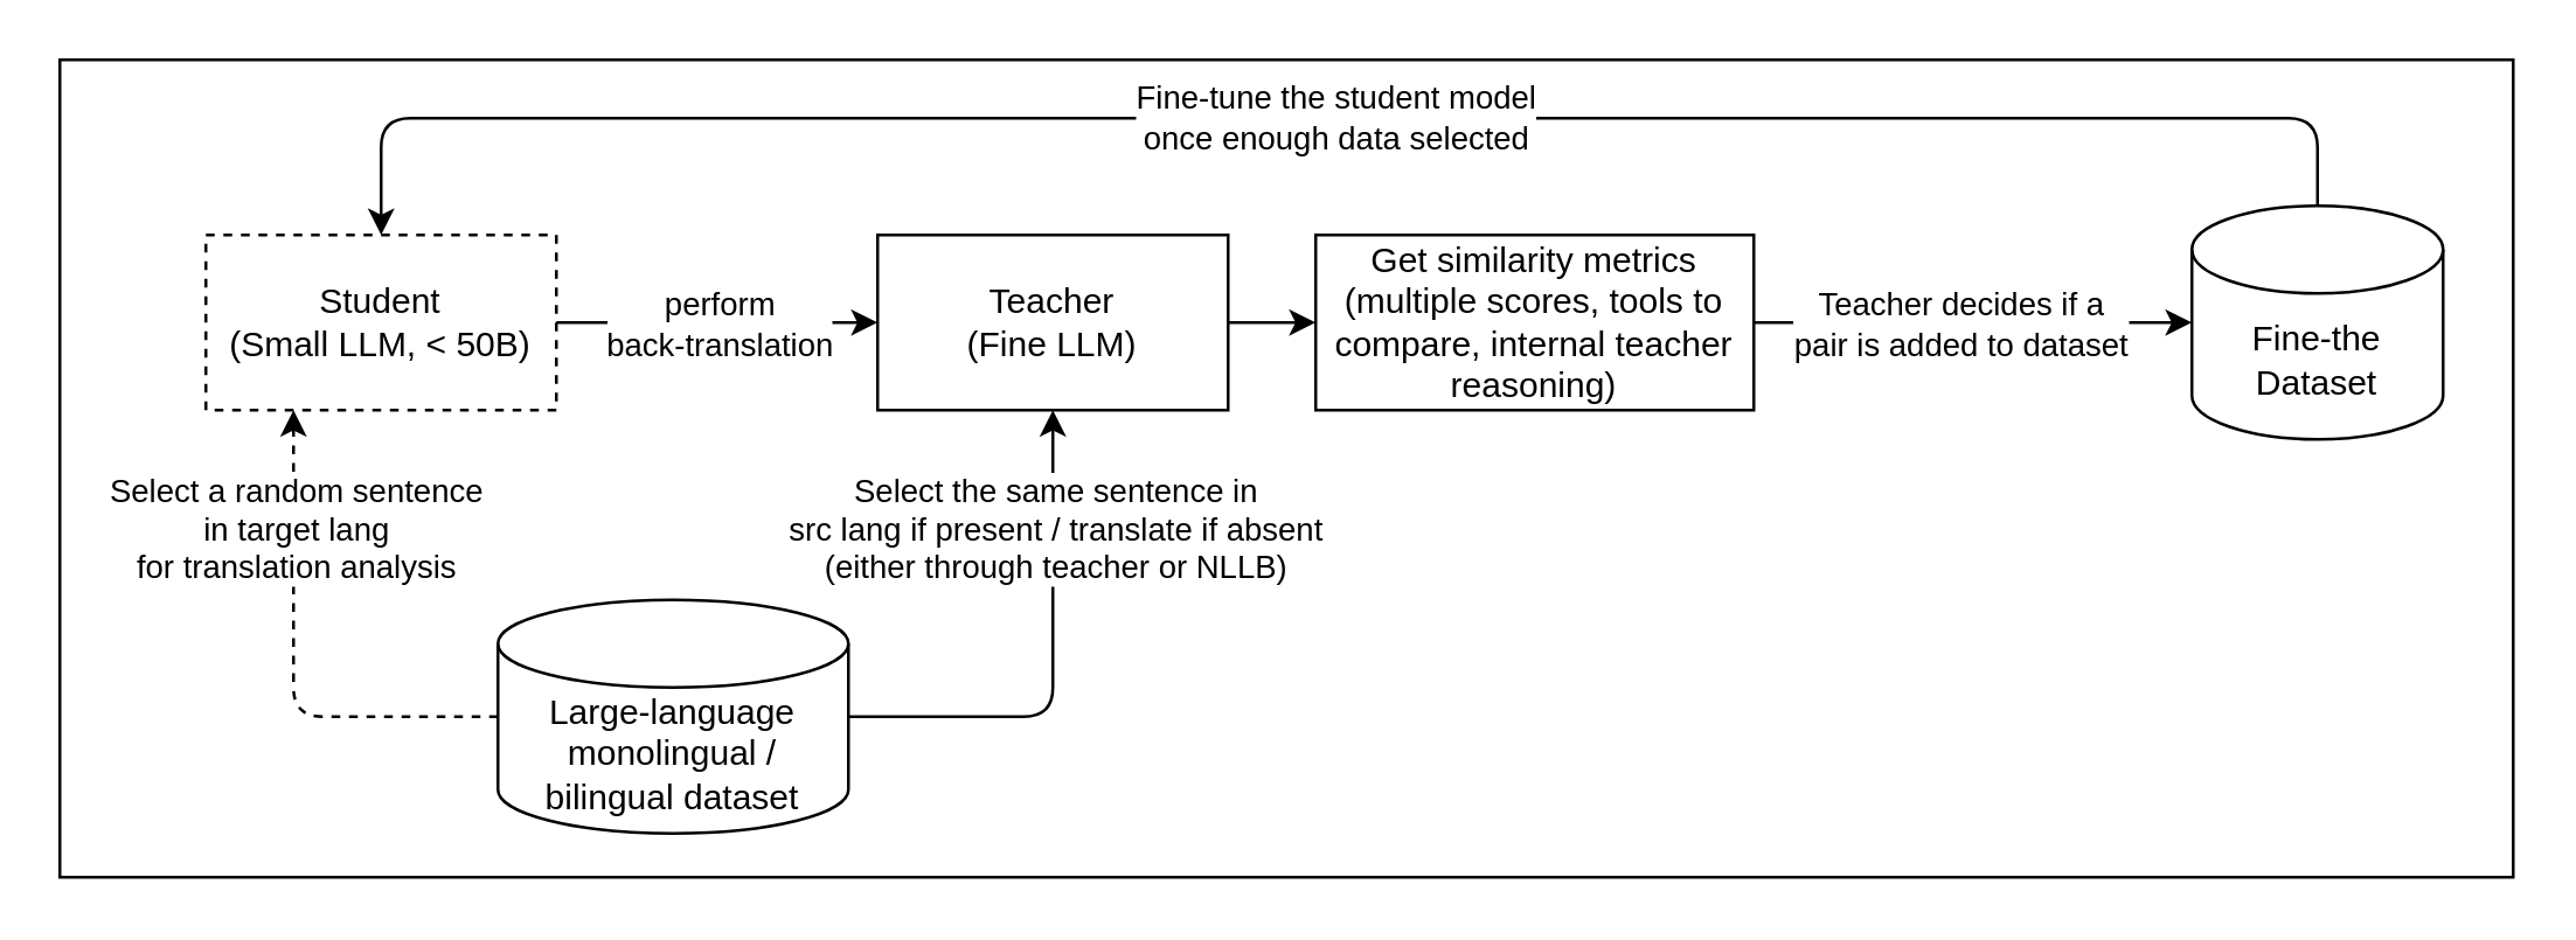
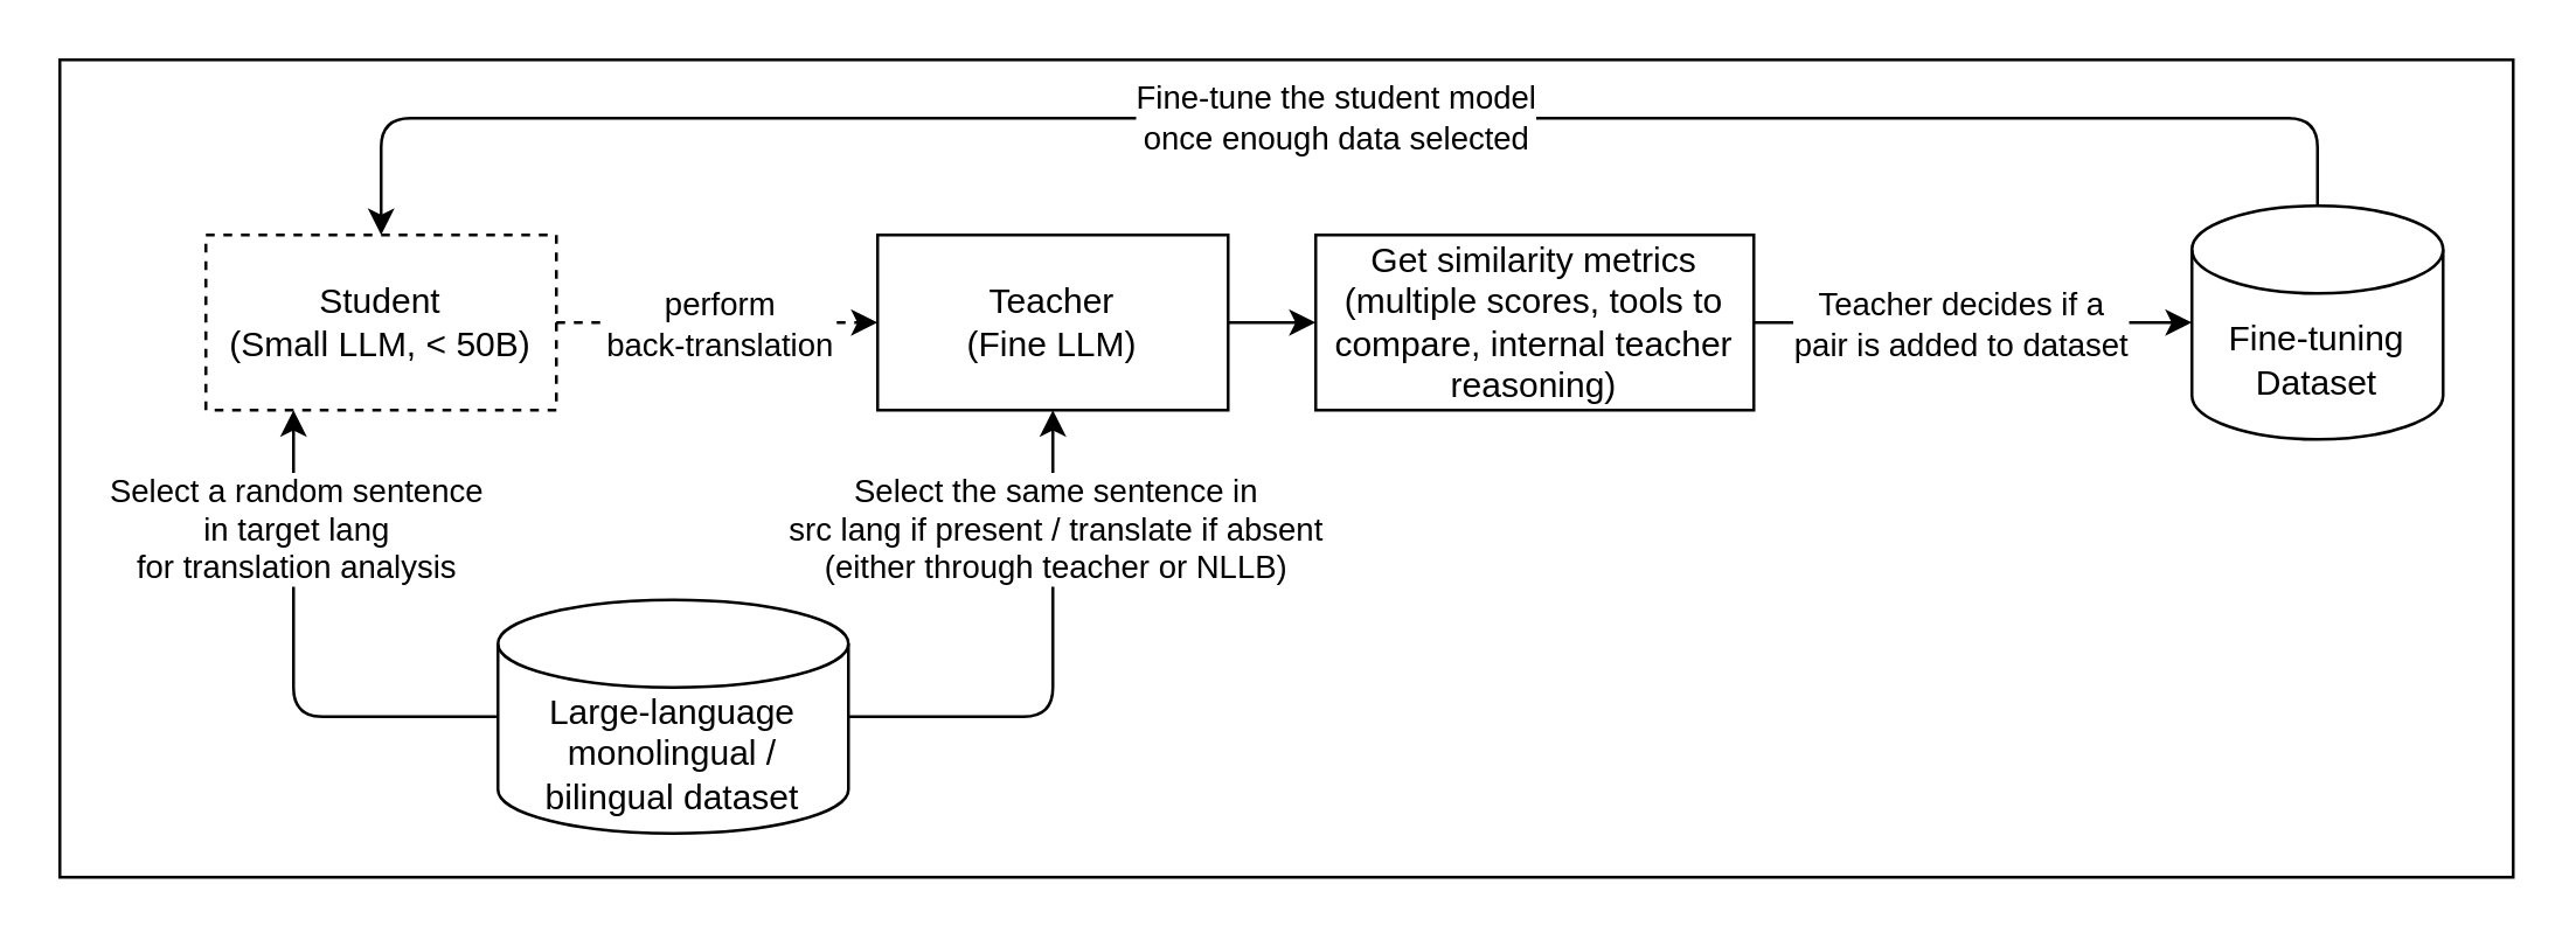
- <mxCell id="5" value="" style="endArrow=classic;html=1;exitX=1;exitY=0.5;exitDx=0;exitDy=0;entryX=0;entryY=0.5;entryDx=0;entryDy=0;" parent="1" source="3" target="13" edge="1"><mxGeometry width="50" height="50" relative="1" as="geometry"><mxPoint x="360" y="60" as="sourcePoint" /><mxPoint x="410" y="10" as="targetPoint" /></mxGeometry></mxCell>
+ <mxCell id="5" value="" style="endArrow=classic;html=1;exitX=1;exitY=0.5;exitDx=0;exitDy=0;entryX=0;entryY=0.5;entryDx=0;entryDy=0;dashed=1;" parent="1" source="3" target="13" edge="1"><mxGeometry width="50" height="50" relative="1" as="geometry"><mxPoint x="360" y="60" as="sourcePoint" /><mxPoint x="410" y="10" as="targetPoint" /></mxGeometry></mxCell>
- <mxCell id="7" value="&lt;div&gt;Fine-the&lt;/div&gt;Dataset" style="shape=cylinder3;whiteSpace=wrap;html=1;boundedLbl=1;backgroundOutline=1;size=15;" parent="1" vertex="1"><mxGeometry x="750" y="70" width="86" height="80" as="geometry" /></mxCell>
+ <mxCell id="7" value="&lt;div&gt;Fine-tuning&lt;/div&gt;Dataset" style="shape=cylinder3;whiteSpace=wrap;html=1;boundedLbl=1;backgroundOutline=1;size=15;" parent="1" vertex="1"><mxGeometry x="750" y="70" width="86" height="80" as="geometry" /></mxCell>
- <mxCell id="11" value="" style="endArrow=classic;html=1;entryX=0.25;entryY=1;entryDx=0;entryDy=0;exitX=0;exitY=0.5;exitDx=0;exitDy=0;exitPerimeter=0;dashed=1;" parent="1" source="4" target="3" edge="1"><mxGeometry width="50" height="50" relative="1" as="geometry"><mxPoint x="350" y="330" as="sourcePoint" /><mxPoint x="400" y="280" as="targetPoint" /><Array as="points"><mxPoint x="100" y="245" /></Array></mxGeometry></mxCell>
+ <mxCell id="11" value="" style="endArrow=classic;html=1;entryX=0.25;entryY=1;entryDx=0;entryDy=0;exitX=0;exitY=0.5;exitDx=0;exitDy=0;exitPerimeter=0;" parent="1" source="4" target="3" edge="1"><mxGeometry width="50" height="50" relative="1" as="geometry"><mxPoint x="350" y="330" as="sourcePoint" /><mxPoint x="400" y="280" as="targetPoint" /><Array as="points"><mxPoint x="100" y="245" /></Array></mxGeometry></mxCell>
